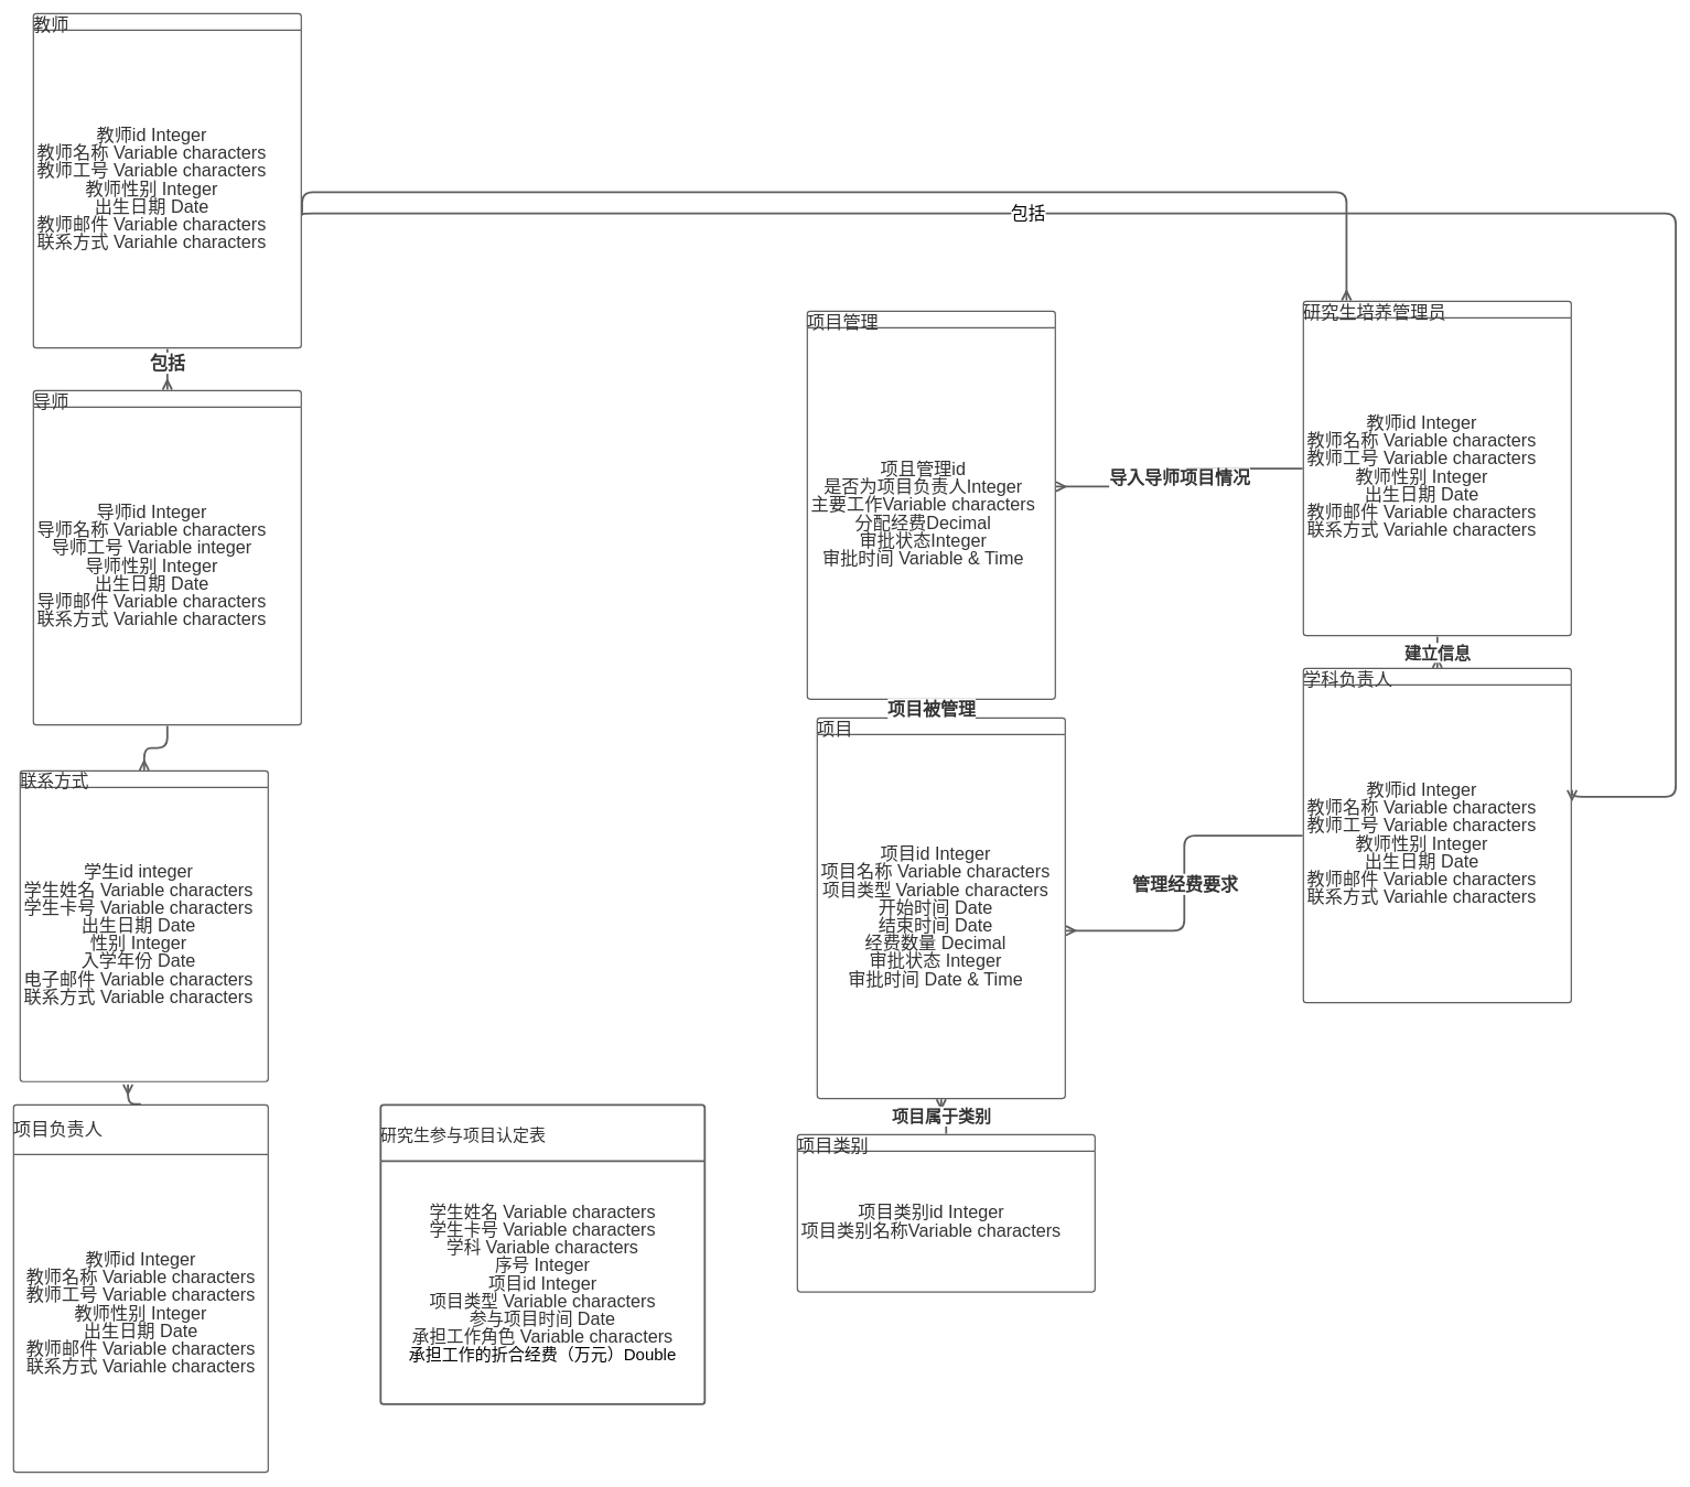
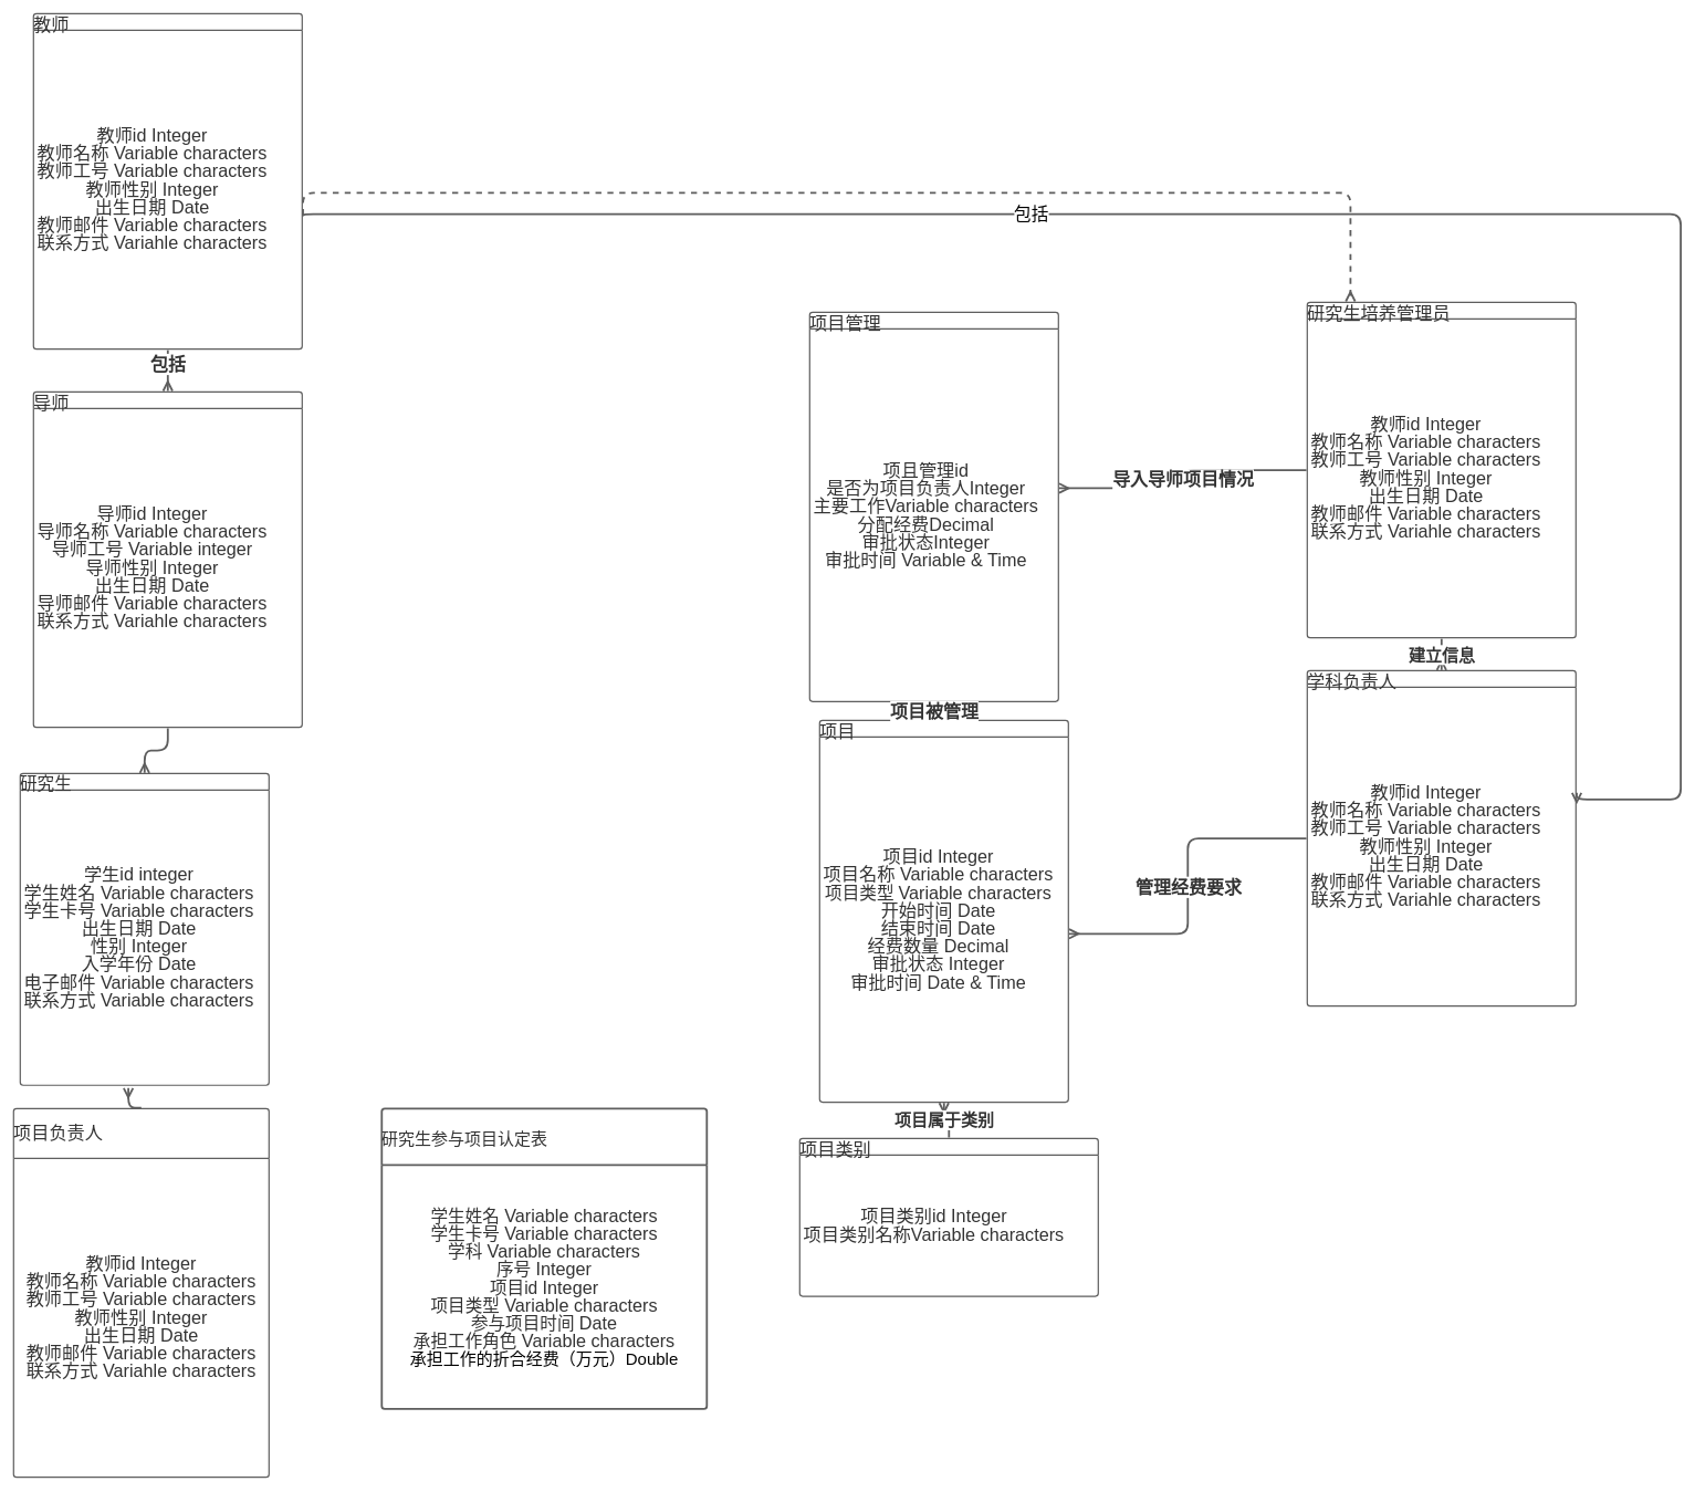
- <mxCell id="38" value="" style="html=1;jettySize=18;whiteSpace=wrap;fontSize=11;strokeColor=#5E5E5E;strokeWidth=3;rounded=1;arcSize=32;edgeStyle=orthogonalEdgeStyle;startArrow=none;;endArrow=ERmany;endSize=10;;exitX=1.003;exitY=0.6;exitPerimeter=0;entryX=0.161;entryY=-0.003;entryPerimeter=0;" edge="1" parent="1" source="6" target="25"><mxGeometry width="100" height="100" relative="1" as="geometry"><Array as="points"><mxPoint x="2035" y="290" /></Array></mxGeometry></mxCell>
+ <mxCell id="38" value="" style="html=1;jettySize=18;whiteSpace=wrap;fontSize=11;strokeColor=#5E5E5E;strokeWidth=3;rounded=1;arcSize=32;edgeStyle=orthogonalEdgeStyle;startArrow=none;endArrow=ERmany;endSize=10;exitX=1.003;exitY=0.6;exitPerimeter=0;entryX=0.161;entryY=-0.003;entryPerimeter=0;dashed=1;" edge="1" parent="1" source="6" target="25"><mxGeometry width="100" height="100" relative="1" as="geometry"><Array as="points"><mxPoint x="2035" y="290" /></Array></mxGeometry></mxCell>
- <mxCell id="10" value="联系方式" style="html=1;overflow=block;blockSpacing=1;whiteSpace=wrap;swimlane;childLayout=stackLayout;horizontal=1;horizontalStack=0;resizeParent=1;resizeParentMax=0;resizeLast=0;collapsible=0;fontStyle=0;marginBottom=0;swimlaneFillColor=#ffffff;startSize=25;whiteSpace=wrap;fontSize=26;fontFamily=Liberation Serif;fontColor=#333333;whiteSpace=wrap;align=left;spacing=0;strokeColor=#5e5e5e;strokeOpacity=100;rounded=1;absoluteArcSize=1;arcSize=9;strokeWidth=2;" vertex="1" parent="1"><mxGeometry x="30" y="1165" width="375" height="469.75" as="geometry" /></mxCell>
+ <mxCell id="10" value="研究生" style="html=1;overflow=block;blockSpacing=1;whiteSpace=wrap;swimlane;childLayout=stackLayout;horizontal=1;horizontalStack=0;resizeParent=1;resizeParentMax=0;resizeLast=0;collapsible=0;fontStyle=0;marginBottom=0;swimlaneFillColor=#ffffff;startSize=25;whiteSpace=wrap;fontSize=26;fontFamily=Liberation Serif;fontColor=#333333;whiteSpace=wrap;align=left;spacing=0;strokeColor=#5e5e5e;strokeOpacity=100;rounded=1;absoluteArcSize=1;arcSize=9;strokeWidth=2;" vertex="1" parent="1"><mxGeometry x="30" y="1165" width="375" height="469.75" as="geometry" /></mxCell>
